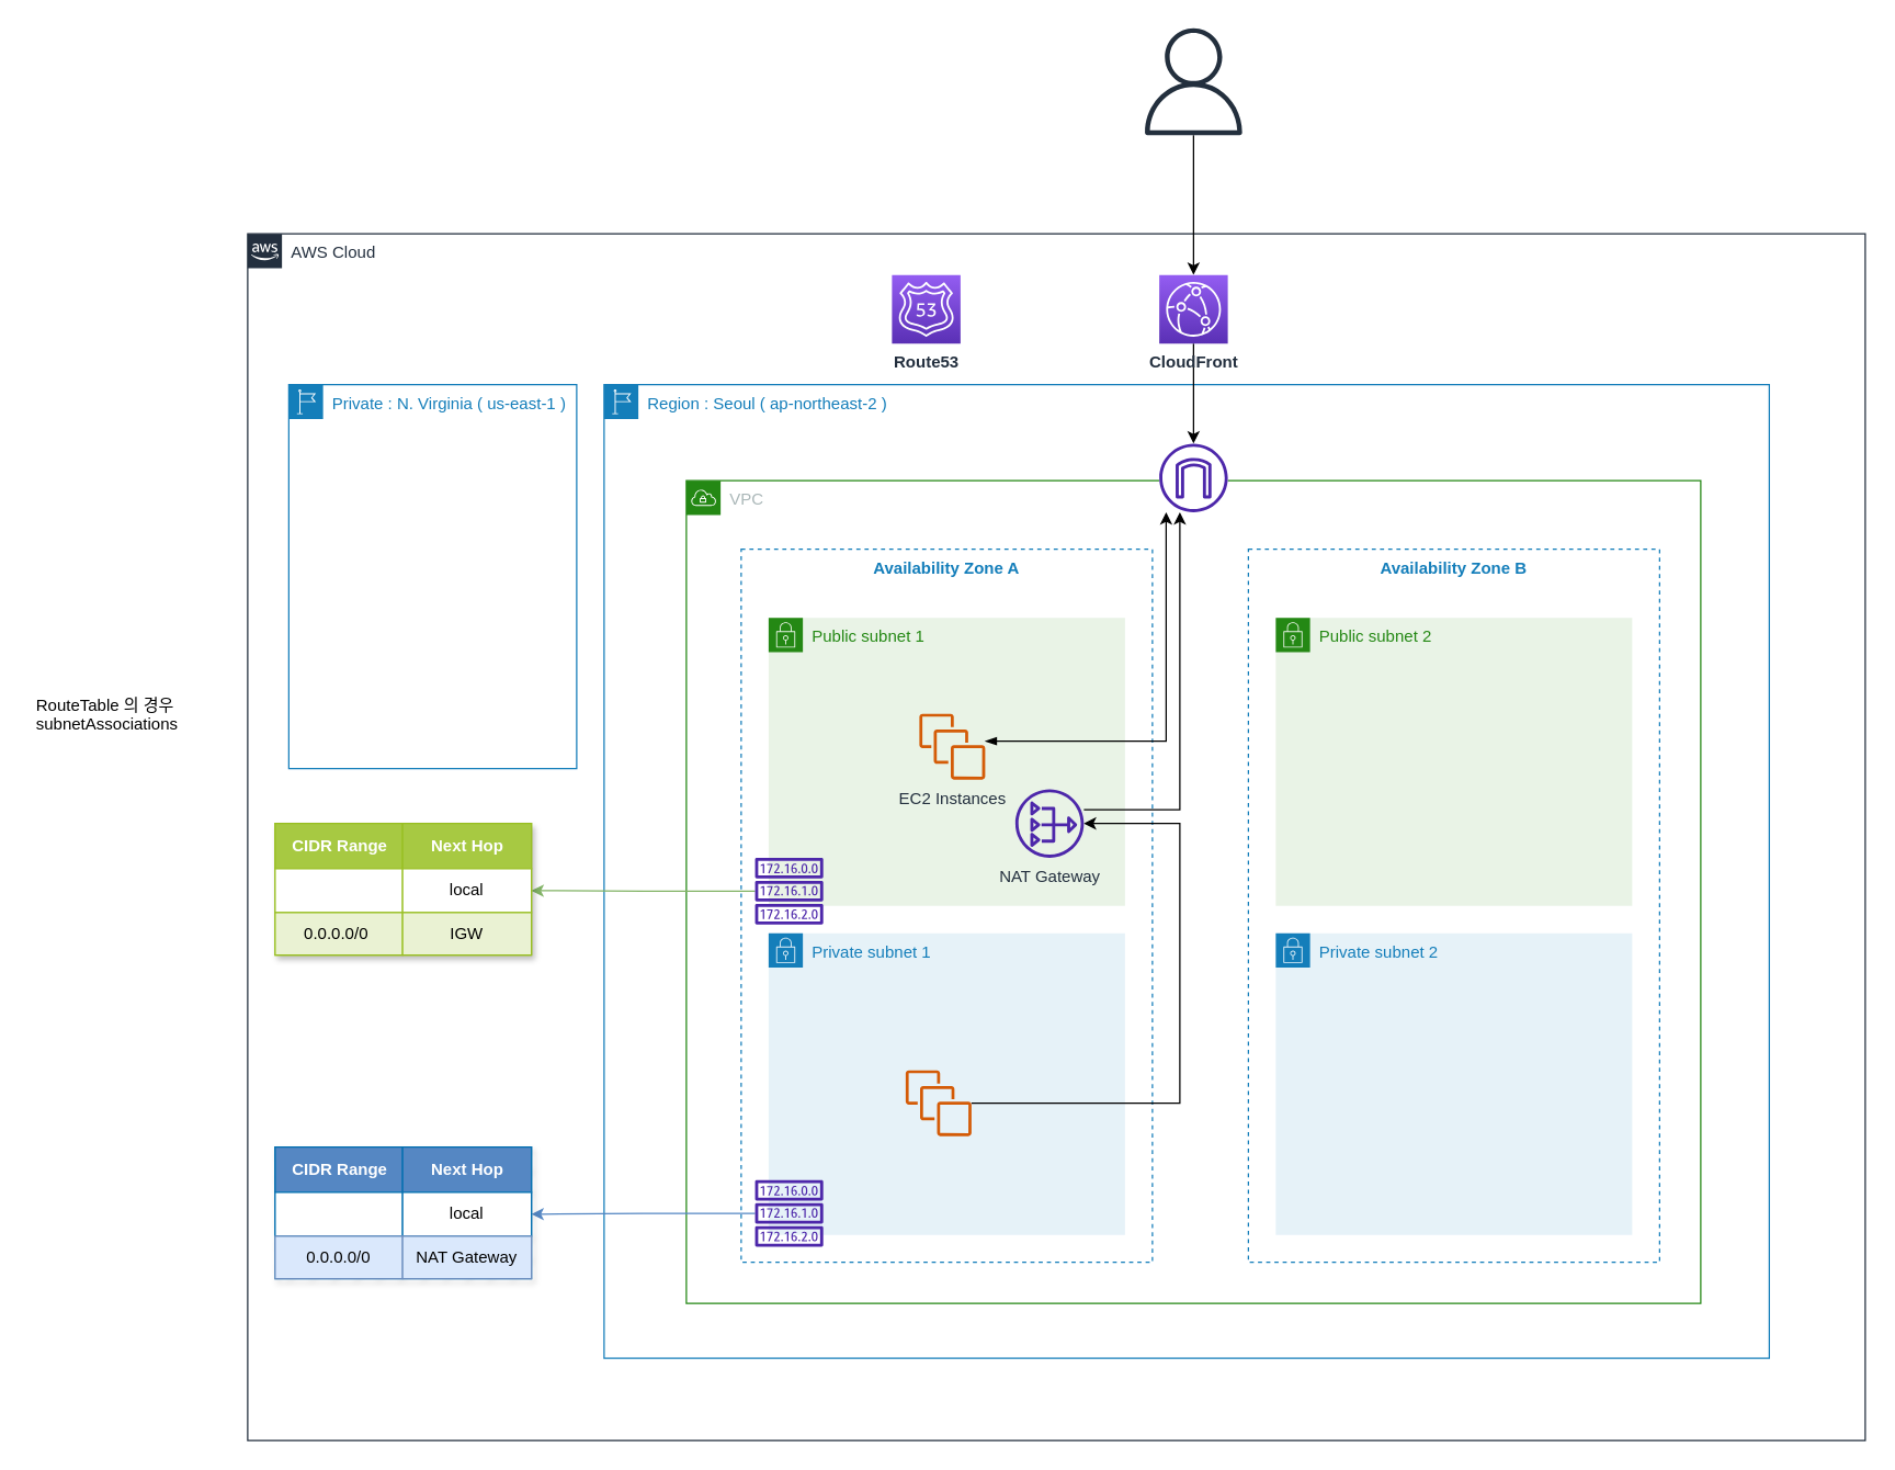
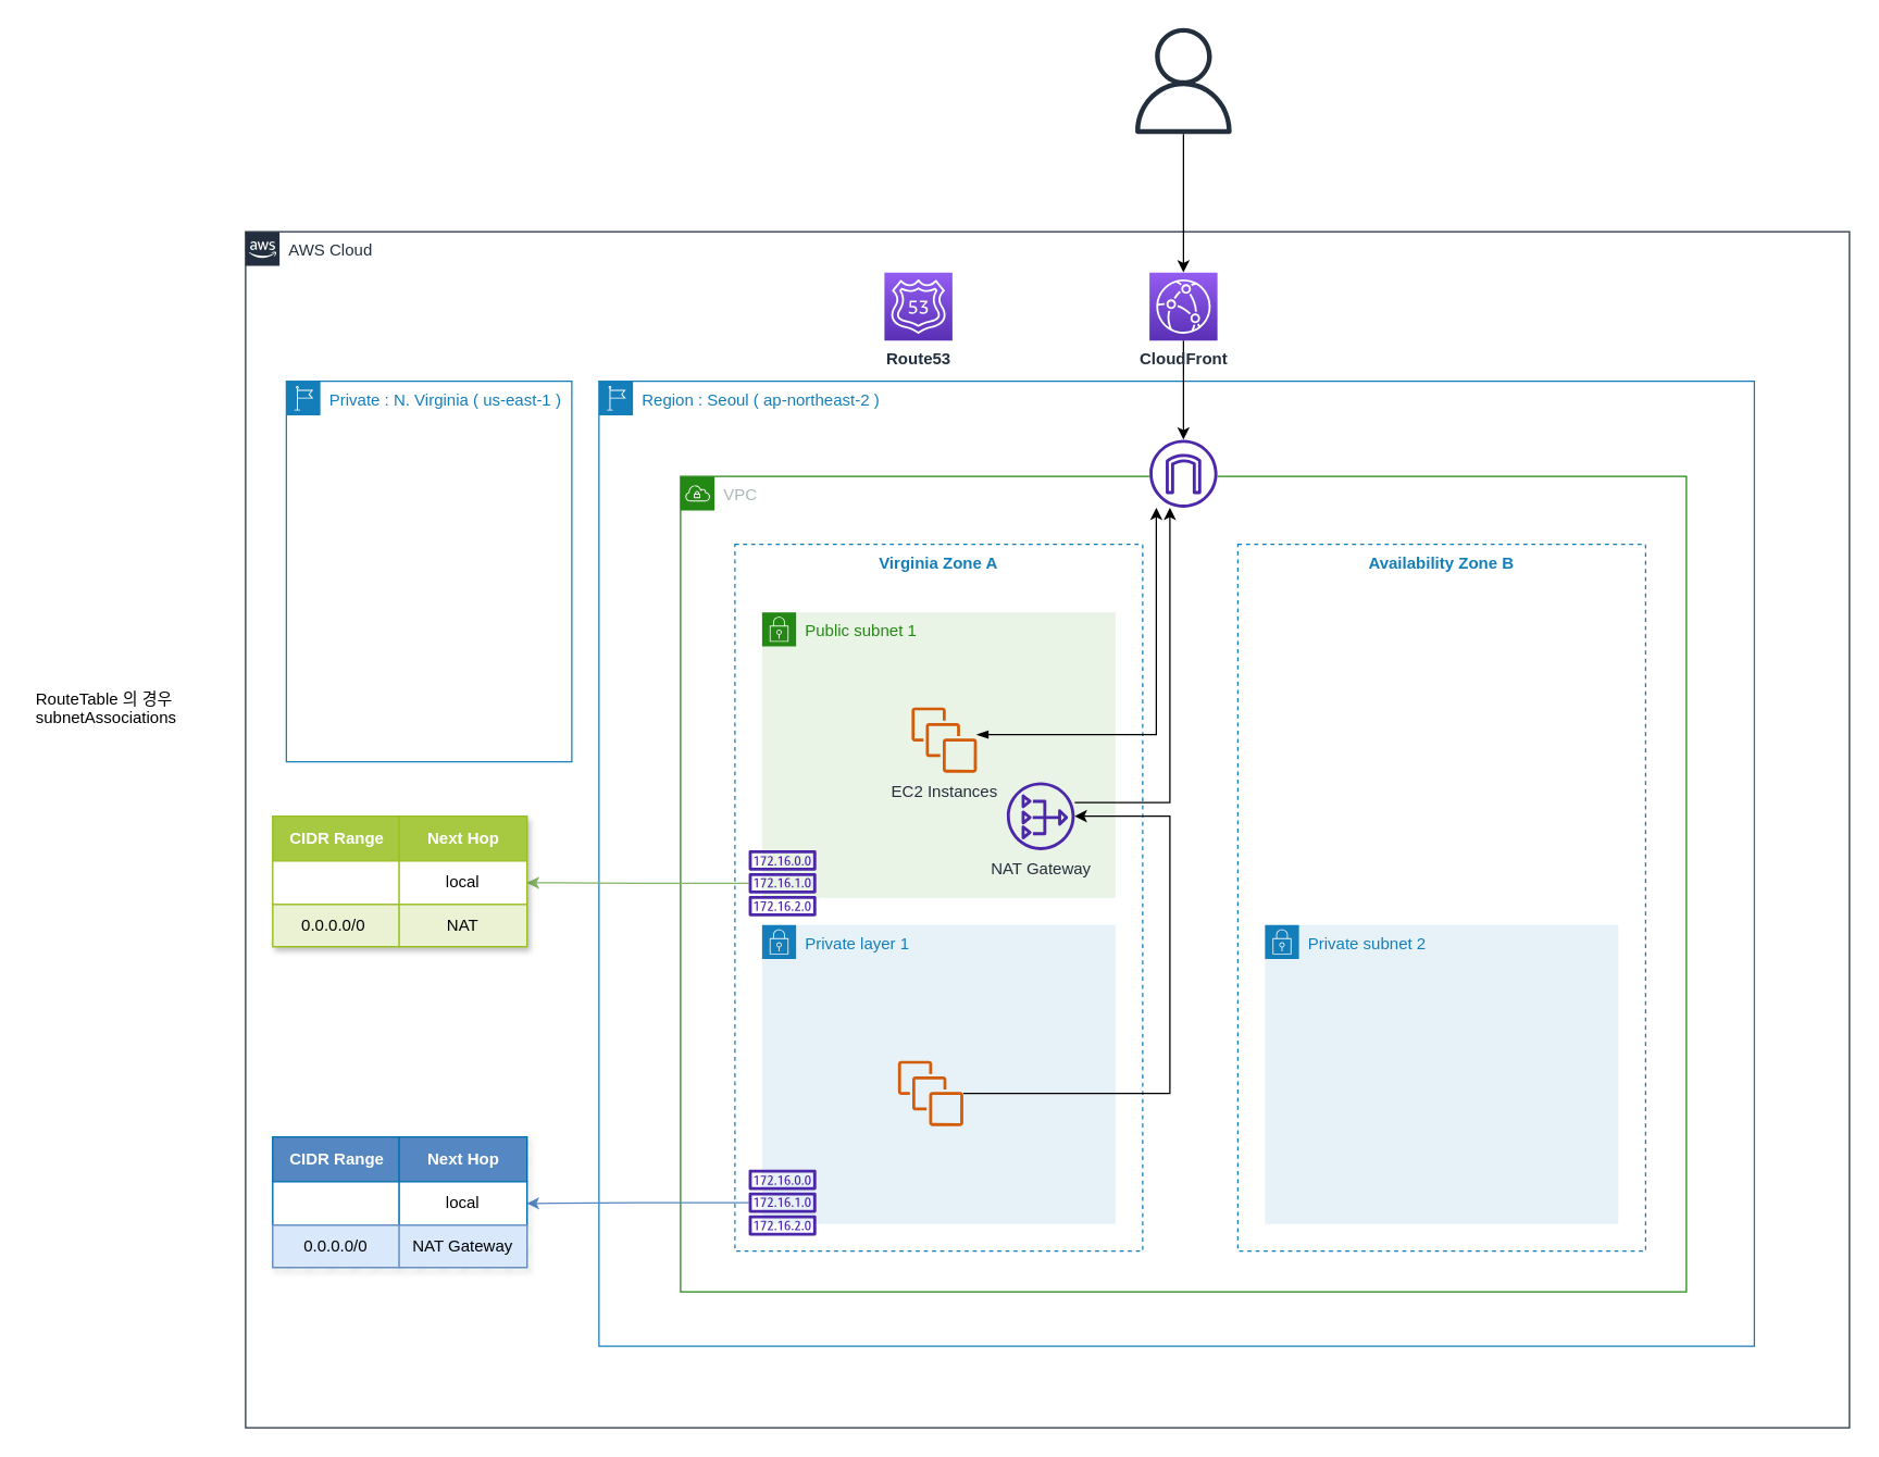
- <mxCell id="4" value="Availability Zone A" style="fillColor=none;strokeColor=#147EBA;dashed=1;verticalAlign=top;fontStyle=1;fontColor=#147EBA;whiteSpace=wrap;html=1;" parent="3" vertex="1"><mxGeometry x="40" y="50" width="300" height="520" as="geometry" /></mxCell>
+ <mxCell id="4" value="Virginia Zone A" style="fillColor=none;strokeColor=#147EBA;dashed=1;verticalAlign=top;fontStyle=1;fontColor=#147EBA;whiteSpace=wrap;html=1;" parent="3" vertex="1"><mxGeometry x="40" y="50" width="300" height="520" as="geometry" /></mxCell>
- <mxCell id="8" value="Public subnet 2" style="points=[[0,0],[0.25,0],[0.5,0],[0.75,0],[1,0],[1,0.25],[1,0.5],[1,0.75],[1,1],[0.75,1],[0.5,1],[0.25,1],[0,1],[0,0.75],[0,0.5],[0,0.25]];outlineConnect=0;gradientColor=none;html=1;whiteSpace=wrap;fontSize=12;fontStyle=0;container=1;pointerEvents=0;collapsible=0;recursiveResize=0;shape=mxgraph.aws4.group;grIcon=mxgraph.aws4.group_security_group;grStroke=0;strokeColor=#248814;fillColor=#E9F3E6;verticalAlign=top;align=left;spacingLeft=30;fontColor=#248814;dashed=0;" parent="3" vertex="1"><mxGeometry x="430" y="100" width="260" height="210" as="geometry" /></mxCell>
- <mxCell id="35" value="IGW" style="connectable=0;recursiveResize=0;strokeColor=inherit;fillColor=inherit;whiteSpace=wrap;html=1;" parent="33" vertex="1"><mxGeometry x="93" width="94" height="31" as="geometry"><mxRectangle width="94" height="31" as="alternateBounds" /></mxGeometry></mxCell>
+ <mxCell id="35" value="NAT" style="connectable=0;recursiveResize=0;strokeColor=inherit;fillColor=inherit;whiteSpace=wrap;html=1;" parent="33" vertex="1"><mxGeometry x="93" width="94" height="31" as="geometry"><mxRectangle width="94" height="31" as="alternateBounds" /></mxGeometry></mxCell>
- <mxCell id="7" value="Private subnet 1" style="points=[[0,0],[0.25,0],[0.5,0],[0.75,0],[1,0],[1,0.25],[1,0.5],[1,0.75],[1,1],[0.75,1],[0.5,1],[0.25,1],[0,1],[0,0.75],[0,0.5],[0,0.25]];outlineConnect=0;gradientColor=none;html=1;whiteSpace=wrap;fontSize=12;fontStyle=0;container=1;pointerEvents=0;collapsible=0;recursiveResize=0;shape=mxgraph.aws4.group;grIcon=mxgraph.aws4.group_security_group;grStroke=0;strokeColor=#147EBA;fillColor=#E6F2F8;verticalAlign=top;align=left;spacingLeft=30;fontColor=#147EBA;dashed=0;" parent="3" vertex="1"><mxGeometry x="60" y="330" width="260" height="220" as="geometry" /></mxCell>
+ <mxCell id="7" value="Private layer 1" style="points=[[0,0],[0.25,0],[0.5,0],[0.75,0],[1,0],[1,0.25],[1,0.5],[1,0.75],[1,1],[0.75,1],[0.5,1],[0.25,1],[0,1],[0,0.75],[0,0.5],[0,0.25]];outlineConnect=0;gradientColor=none;html=1;whiteSpace=wrap;fontSize=12;fontStyle=0;container=1;pointerEvents=0;collapsible=0;recursiveResize=0;shape=mxgraph.aws4.group;grIcon=mxgraph.aws4.group_security_group;grStroke=0;strokeColor=#147EBA;fillColor=#E6F2F8;verticalAlign=top;align=left;spacingLeft=30;fontColor=#147EBA;dashed=0;" parent="3" vertex="1"><mxGeometry x="60" y="330" width="260" height="220" as="geometry" /></mxCell>
